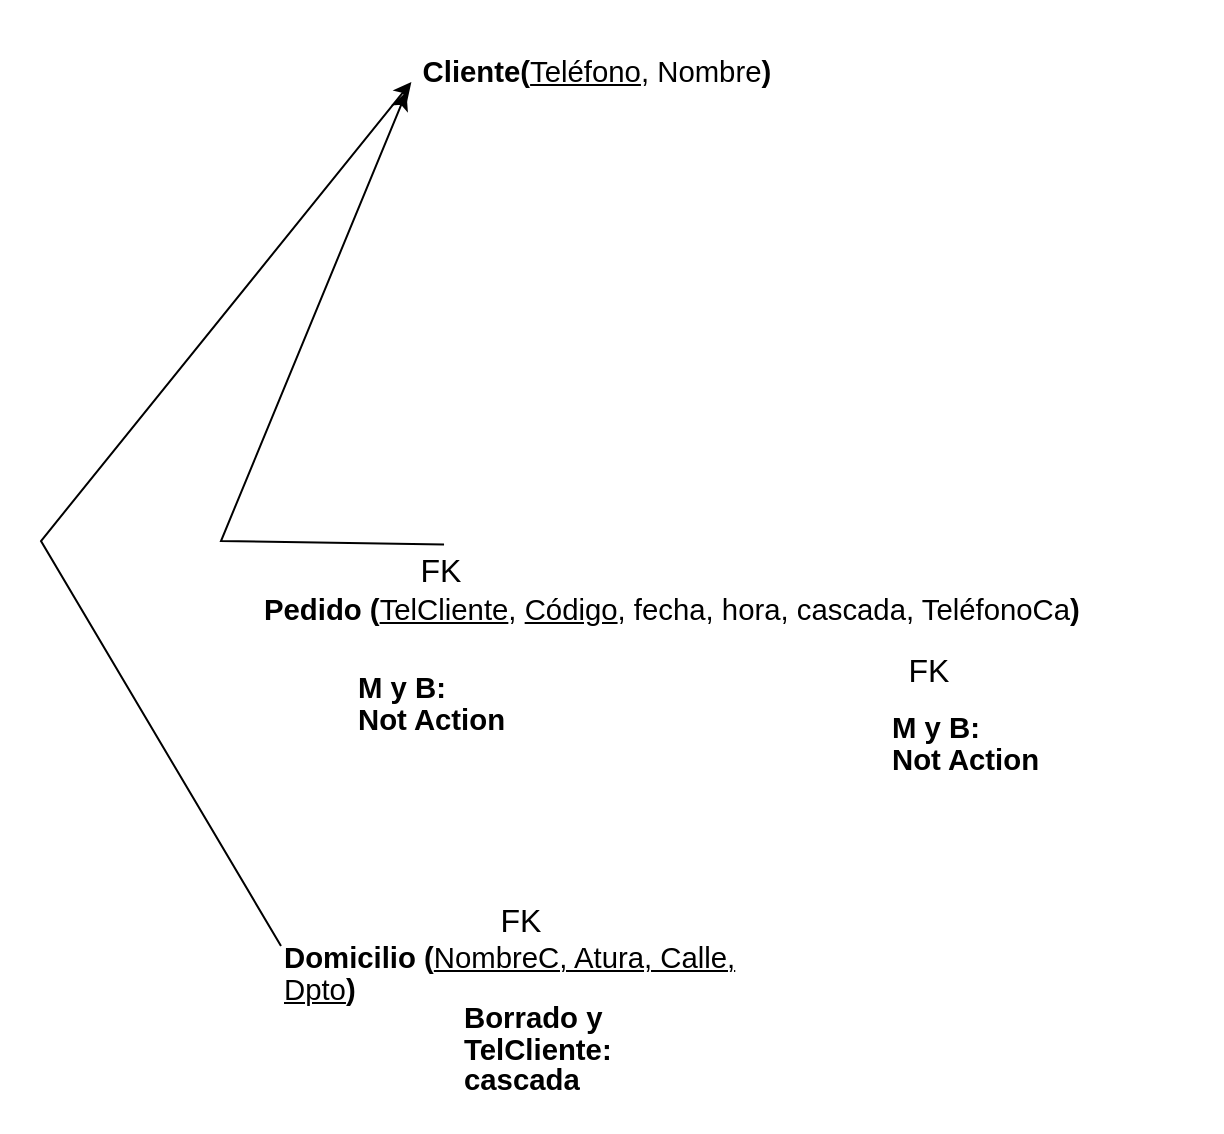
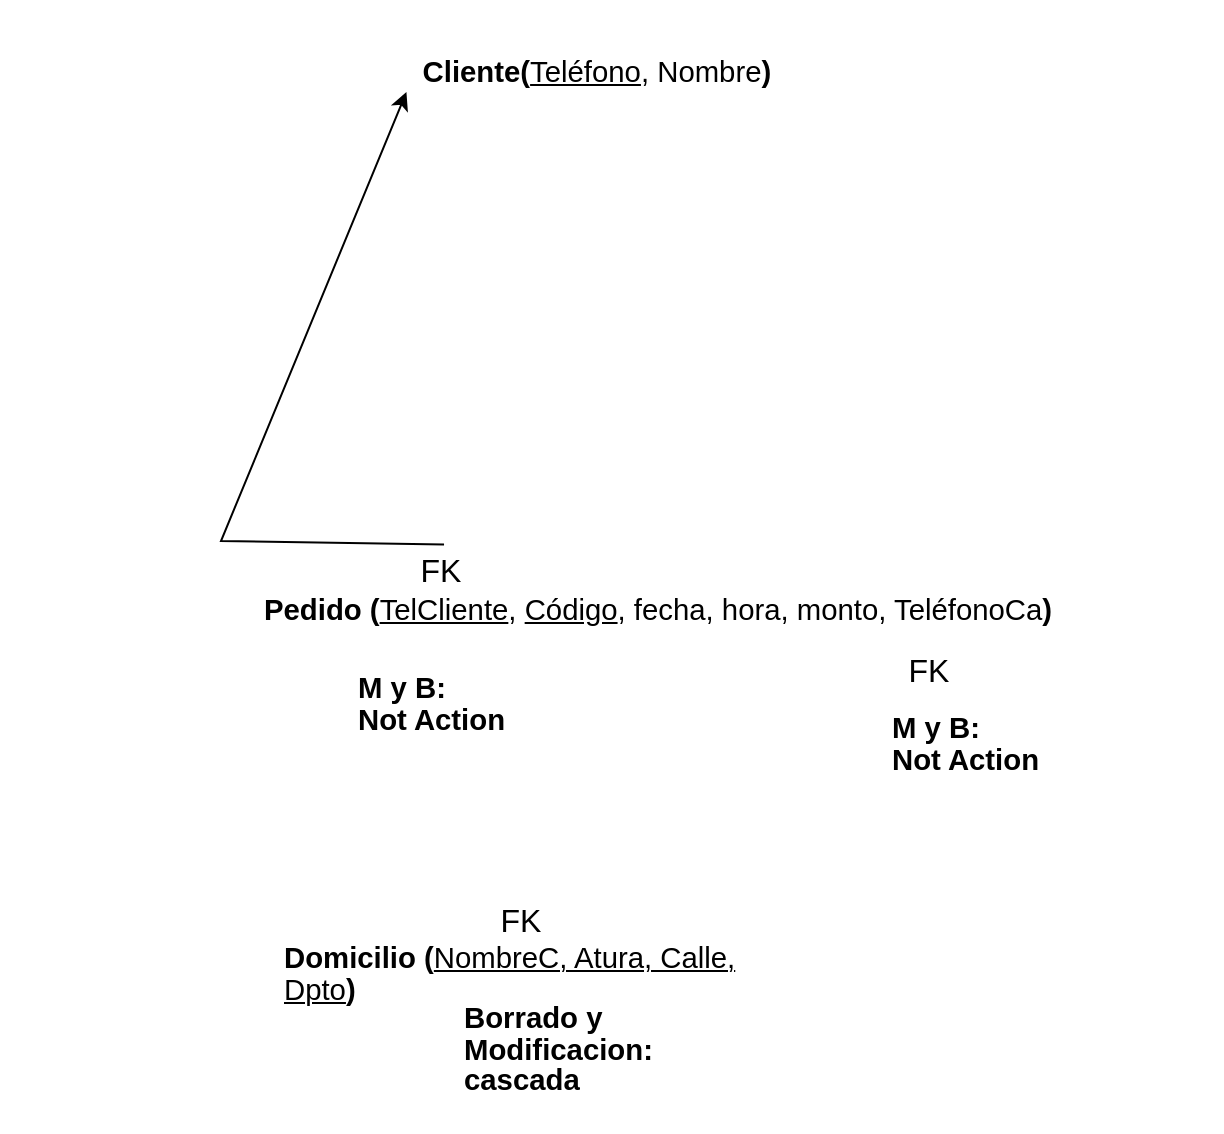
- <mxCell id="12" value="" style="endArrow=classic;html=1;rounded=0;exitX=0;exitY=0.25;exitDx=0;exitDy=0;entryX=0.001;entryY=0.684;entryDx=0;entryDy=0;entryPerimeter=0;" edge="1" parent="1" source="5" target="11"><mxGeometry width="50" height="50" relative="1" as="geometry"><mxPoint x="270" y="320" as="sourcePoint" /><mxPoint x="320" y="270" as="targetPoint" /><Array as="points"><mxPoint x="20" y="270" /></Array></mxGeometry></mxCell>
- <mxCell id="3" value="&lt;b&gt;&lt;span style=&quot;font-size:11.0pt;line-height:107%;&amp;lt;br/&amp;gt;font-family:&amp;quot;Calibri&amp;quot;,sans-serif;mso-ascii-theme-font:minor-latin;mso-fareast-font-family:&amp;lt;br/&amp;gt;Calibri;mso-fareast-theme-font:minor-latin;mso-hansi-theme-font:minor-latin;&amp;lt;br/&amp;gt;mso-bidi-font-family:&amp;quot;Times New Roman&amp;quot;;mso-bidi-theme-font:minor-bidi;&amp;lt;br/&amp;gt;mso-ansi-language:ES;mso-fareast-language:EN-US;mso-bidi-language:AR-SA&quot;&gt;Pedido (&lt;/span&gt;&lt;/b&gt;&lt;u&gt;&lt;span style=&quot;font-size:11.0pt;line-height:107%;font-family:&amp;quot;Calibri&amp;quot;,sans-serif;&amp;lt;br/&amp;gt;mso-ascii-theme-font:minor-latin;mso-fareast-font-family:Calibri;mso-fareast-theme-font:&amp;lt;br/&amp;gt;minor-latin;mso-hansi-theme-font:minor-latin;mso-bidi-font-family:&amp;quot;Times New Roman&amp;quot;;&amp;lt;br/&amp;gt;mso-bidi-theme-font:minor-bidi;mso-ansi-language:ES;mso-fareast-language:EN-US;&amp;lt;br/&amp;gt;mso-bidi-language:AR-SA&quot;&gt;TelCliente&lt;/span&gt;&lt;/u&gt;&lt;span style=&quot;font-size:11.0pt;&amp;lt;br/&amp;gt;line-height:107%;font-family:&amp;quot;Calibri&amp;quot;,sans-serif;mso-ascii-theme-font:minor-latin;&amp;lt;br/&amp;gt;mso-fareast-font-family:Calibri;mso-fareast-theme-font:minor-latin;mso-hansi-theme-font:&amp;lt;br/&amp;gt;minor-latin;mso-bidi-font-family:&amp;quot;Times New Roman&amp;quot;;mso-bidi-theme-font:minor-bidi;&amp;lt;br/&amp;gt;mso-ansi-language:ES;mso-fareast-language:EN-US;mso-bidi-language:AR-SA&quot;&gt;, &lt;u&gt;Código&lt;/u&gt;, fecha, hora, cascada, TeléfonoCa&lt;b&gt;) &lt;/b&gt;&lt;/span&gt;" style="text;whiteSpace=wrap;html=1;" vertex="1" parent="1"><mxGeometry x="130" y="290" width="460" height="30" as="geometry" /></mxCell>
+ <mxCell id="3" value="&lt;b&gt;&lt;span style=&quot;font-size:11.0pt;line-height:107%;&amp;lt;br/&amp;gt;font-family:&amp;quot;Calibri&amp;quot;,sans-serif;mso-ascii-theme-font:minor-latin;mso-fareast-font-family:&amp;lt;br/&amp;gt;Calibri;mso-fareast-theme-font:minor-latin;mso-hansi-theme-font:minor-latin;&amp;lt;br/&amp;gt;mso-bidi-font-family:&amp;quot;Times New Roman&amp;quot;;mso-bidi-theme-font:minor-bidi;&amp;lt;br/&amp;gt;mso-ansi-language:ES;mso-fareast-language:EN-US;mso-bidi-language:AR-SA&quot;&gt;Pedido (&lt;/span&gt;&lt;/b&gt;&lt;u&gt;&lt;span style=&quot;font-size:11.0pt;line-height:107%;font-family:&amp;quot;Calibri&amp;quot;,sans-serif;&amp;lt;br/&amp;gt;mso-ascii-theme-font:minor-latin;mso-fareast-font-family:Calibri;mso-fareast-theme-font:&amp;lt;br/&amp;gt;minor-latin;mso-hansi-theme-font:minor-latin;mso-bidi-font-family:&amp;quot;Times New Roman&amp;quot;;&amp;lt;br/&amp;gt;mso-bidi-theme-font:minor-bidi;mso-ansi-language:ES;mso-fareast-language:EN-US;&amp;lt;br/&amp;gt;mso-bidi-language:AR-SA&quot;&gt;TelCliente&lt;/span&gt;&lt;/u&gt;&lt;span style=&quot;font-size:11.0pt;&amp;lt;br/&amp;gt;line-height:107%;font-family:&amp;quot;Calibri&amp;quot;,sans-serif;mso-ascii-theme-font:minor-latin;&amp;lt;br/&amp;gt;mso-fareast-font-family:Calibri;mso-fareast-theme-font:minor-latin;mso-hansi-theme-font:&amp;lt;br/&amp;gt;minor-latin;mso-bidi-font-family:&amp;quot;Times New Roman&amp;quot;;mso-bidi-theme-font:minor-bidi;&amp;lt;br/&amp;gt;mso-ansi-language:ES;mso-fareast-language:EN-US;mso-bidi-language:AR-SA&quot;&gt;, &lt;u&gt;Código&lt;/u&gt;, fecha, hora, monto, TeléfonoCa&lt;b&gt;) &lt;/b&gt;&lt;/span&gt;" style="text;whiteSpace=wrap;html=1;" vertex="1" parent="1"><mxGeometry x="130" y="290" width="460" height="30" as="geometry" /></mxCell>
- <mxCell id="7" value="&lt;b&gt;&lt;span style=&quot;font-size:11.0pt;line-height:107%;&amp;lt;br/&amp;gt;font-family:&amp;quot;Calibri&amp;quot;,sans-serif;mso-ascii-theme-font:minor-latin;mso-fareast-font-family:&amp;lt;br/&amp;gt;Calibri;mso-fareast-theme-font:minor-latin;mso-hansi-theme-font:minor-latin;&amp;lt;br/&amp;gt;mso-bidi-font-family:&amp;quot;Times New Roman&amp;quot;;mso-bidi-theme-font:minor-bidi;&amp;lt;br/&amp;gt;mso-ansi-language:ES;mso-fareast-language:EN-US;mso-bidi-language:AR-SA&quot;&gt;Borrado y TelCliente:&lt;br&gt;cascada&lt;/span&gt;&lt;/b&gt;" style="text;whiteSpace=wrap;html=1;" vertex="1" parent="1"><mxGeometry x="230" y="495" width="90" height="50" as="geometry" /></mxCell>
+ <mxCell id="7" value="&lt;b&gt;&lt;span style=&quot;font-size:11.0pt;line-height:107%;&amp;lt;br/&amp;gt;font-family:&amp;quot;Calibri&amp;quot;,sans-serif;mso-ascii-theme-font:minor-latin;mso-fareast-font-family:&amp;lt;br/&amp;gt;Calibri;mso-fareast-theme-font:minor-latin;mso-hansi-theme-font:minor-latin;&amp;lt;br/&amp;gt;mso-bidi-font-family:&amp;quot;Times New Roman&amp;quot;;mso-bidi-theme-font:minor-bidi;&amp;lt;br/&amp;gt;mso-ansi-language:ES;mso-fareast-language:EN-US;mso-bidi-language:AR-SA&quot;&gt;Borrado y Modificacion:&lt;br&gt;cascada&lt;/span&gt;&lt;/b&gt;" style="text;whiteSpace=wrap;html=1;" vertex="1" parent="1"><mxGeometry x="230" y="495" width="90" height="50" as="geometry" /></mxCell>
